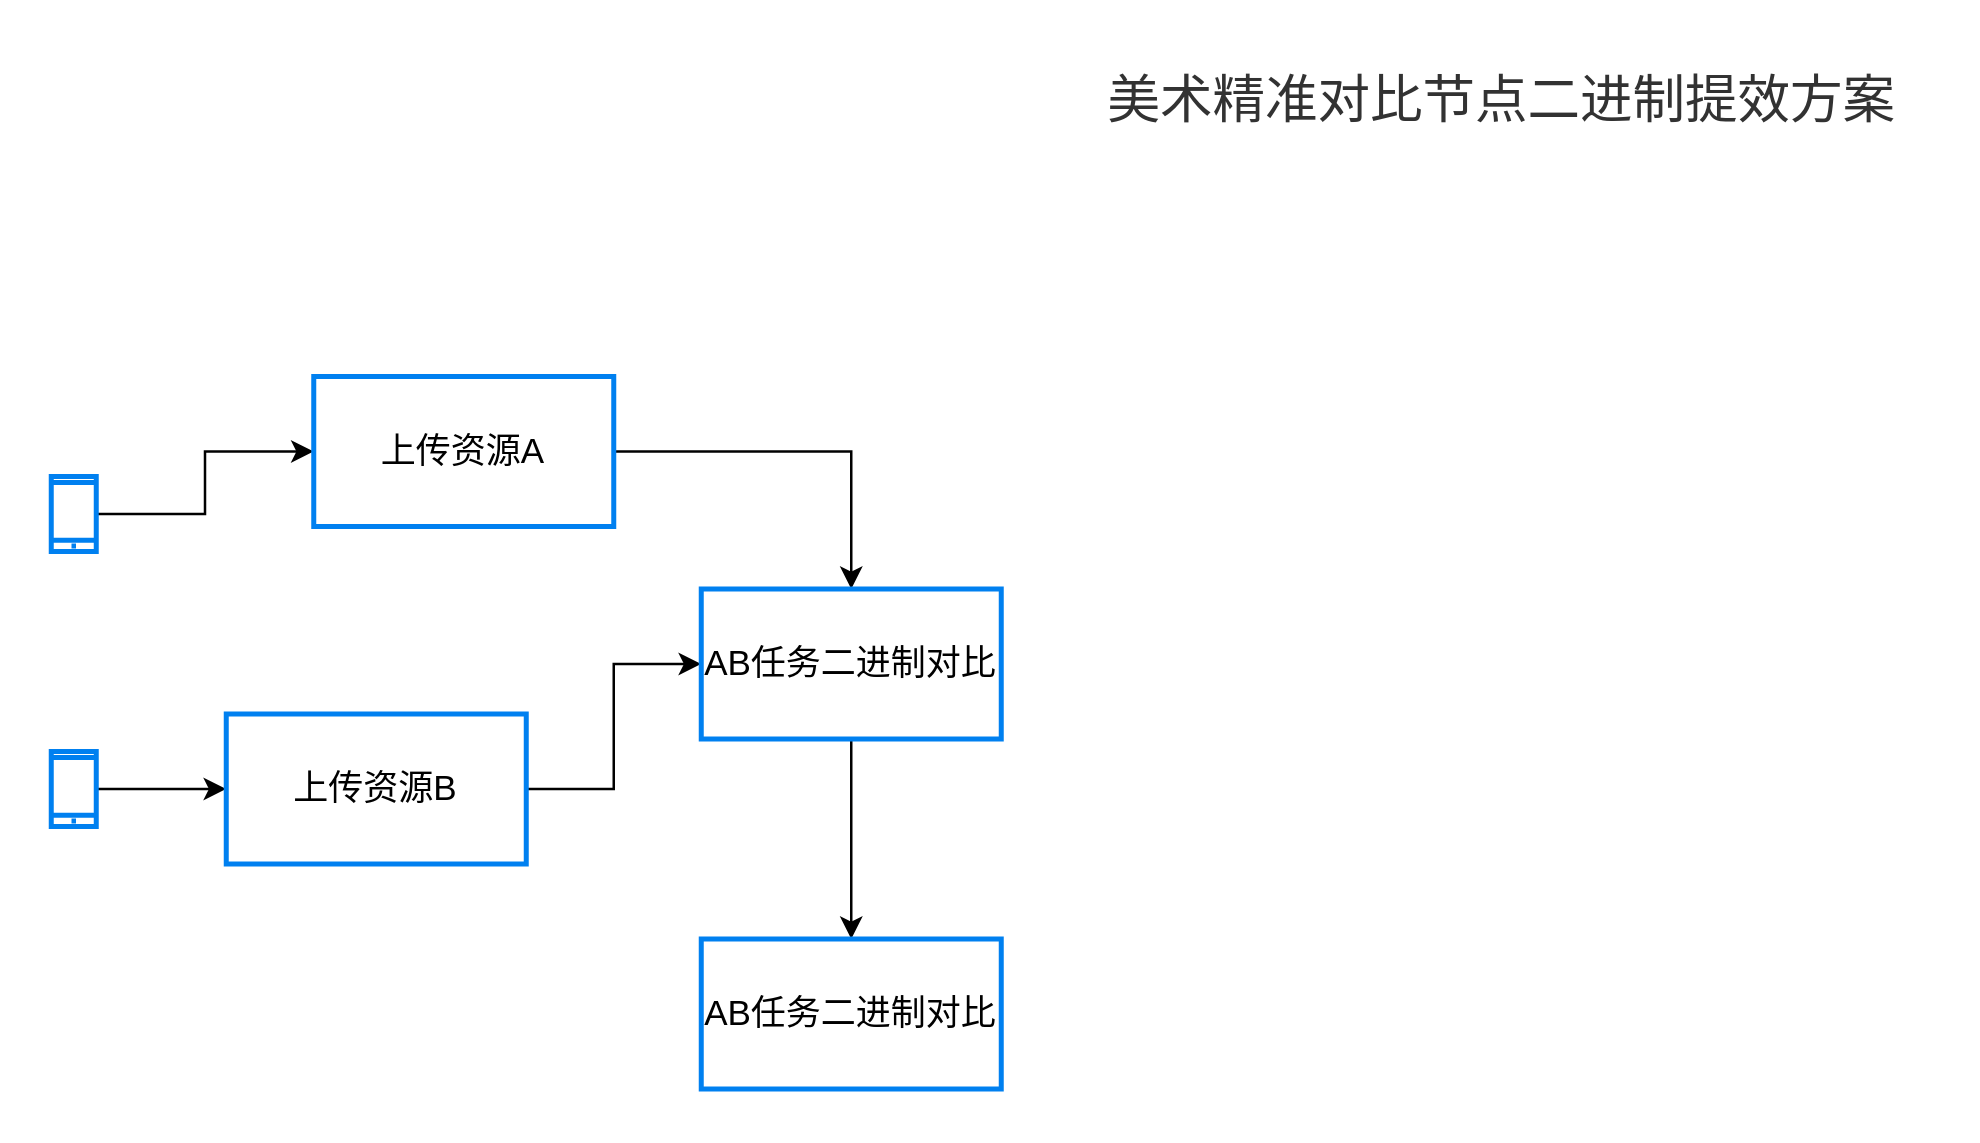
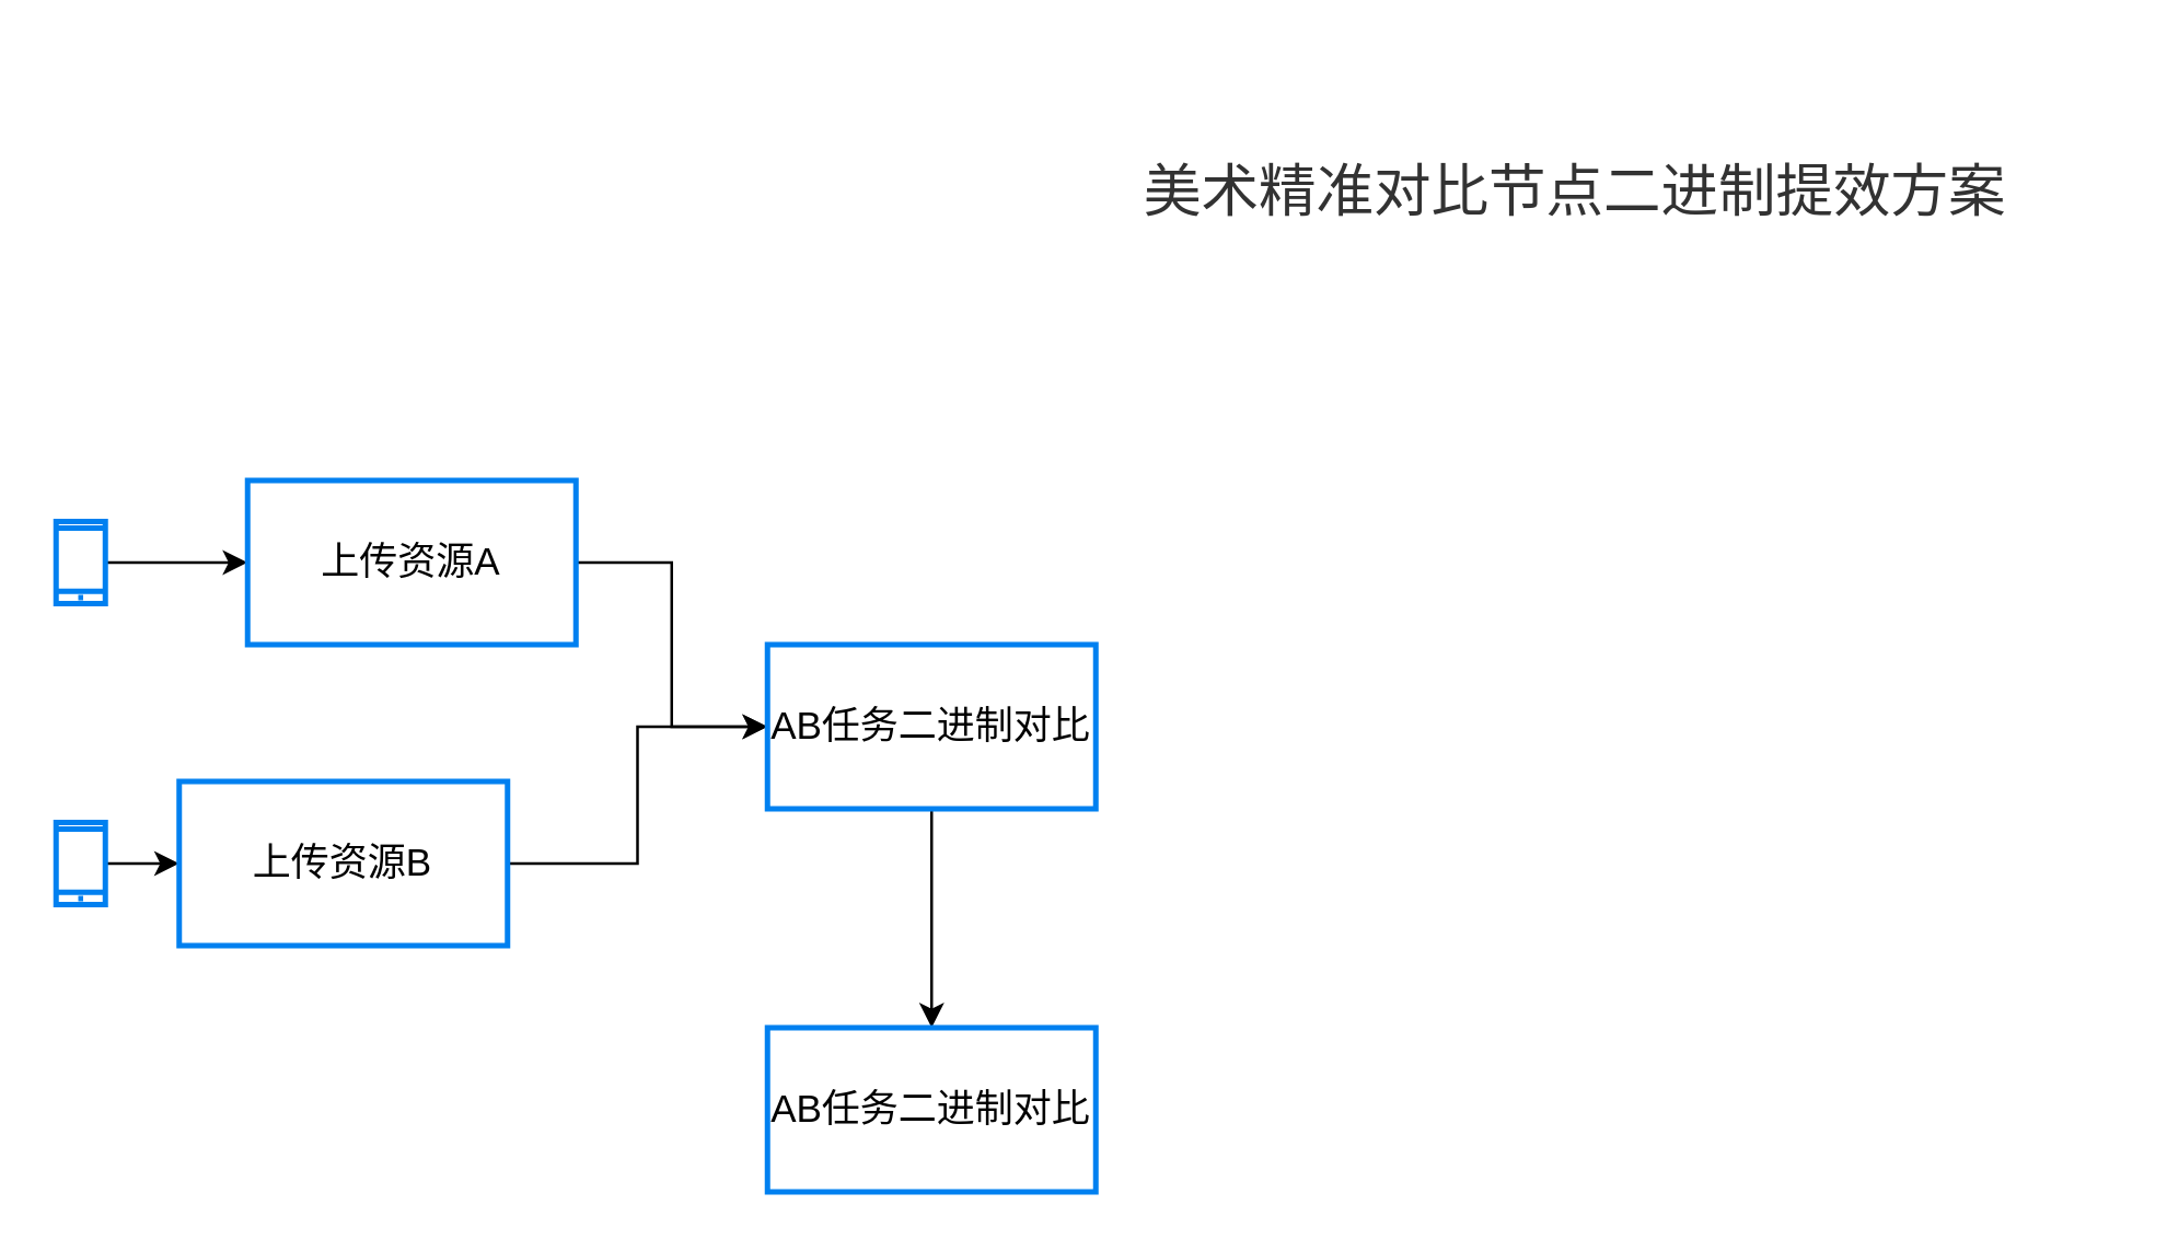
- <mxCell id="4" value="&lt;span style=&quot;color: rgb(50, 50, 50); font-family: 微软雅黑; font-size: 21px; background-color: rgba(255, 255, 255, 0.01);&quot;&gt;美术精准对比节点二进制提效方案&lt;/span&gt;" style="text;html=1;align=center;verticalAlign=middle;resizable=0;points=[];autosize=1;strokeColor=none;fillColor=none;fontSize=21;" vertex="1" parent="1"><mxGeometry x="430" y="20" width="340" height="40" as="geometry" /></mxCell>
+ <mxCell id="4" value="&lt;span style=&quot;color: rgb(50, 50, 50); font-family: 微软雅黑; font-size: 21px; background-color: rgba(255, 255, 255, 0.01);&quot;&gt;美术精准对比节点二进制提效方案&lt;/span&gt;" style="text;html=1;align=center;verticalAlign=middle;resizable=0;points=[];autosize=1;strokeColor=none;fillColor=none;fontSize=21;" vertex="1" parent="1"><mxGeometry x="405" y="50" width="340" height="40" as="geometry" /></mxCell>
- <mxCell id="6" value="上传资源A" style="whiteSpace=wrap;html=1;verticalAlign=middle;strokeColor=#0080F0;labelBackgroundColor=#ffffff;strokeWidth=2;shadow=0;dashed=0;fontSize=14;labelPosition=center;verticalLabelPosition=middle;align=center;" vertex="1" parent="1"><mxGeometry x="125" y="150" width="120" height="60" as="geometry" /></mxCell>
+ <mxCell id="6" value="上传资源A" style="whiteSpace=wrap;html=1;verticalAlign=middle;strokeColor=#0080F0;labelBackgroundColor=#ffffff;strokeWidth=2;shadow=0;dashed=0;fontSize=14;labelPosition=center;verticalLabelPosition=middle;align=center;" vertex="1" parent="1"><mxGeometry x="90" y="175" width="120" height="60" as="geometry" /></mxCell>
- <mxCell id="10" value="上传资源B" style="whiteSpace=wrap;html=1;verticalAlign=middle;strokeColor=#0080F0;labelBackgroundColor=#ffffff;strokeWidth=2;shadow=0;dashed=0;fontSize=14;labelPosition=center;verticalLabelPosition=middle;align=center;" vertex="1" parent="1"><mxGeometry x="90" y="285" width="120" height="60" as="geometry" /></mxCell>
+ <mxCell id="10" value="上传资源B" style="whiteSpace=wrap;html=1;verticalAlign=middle;strokeColor=#0080F0;labelBackgroundColor=#ffffff;strokeWidth=2;shadow=0;dashed=0;fontSize=14;labelPosition=center;verticalLabelPosition=middle;align=center;" vertex="1" parent="1"><mxGeometry x="65" y="285" width="120" height="60" as="geometry" /></mxCell>
